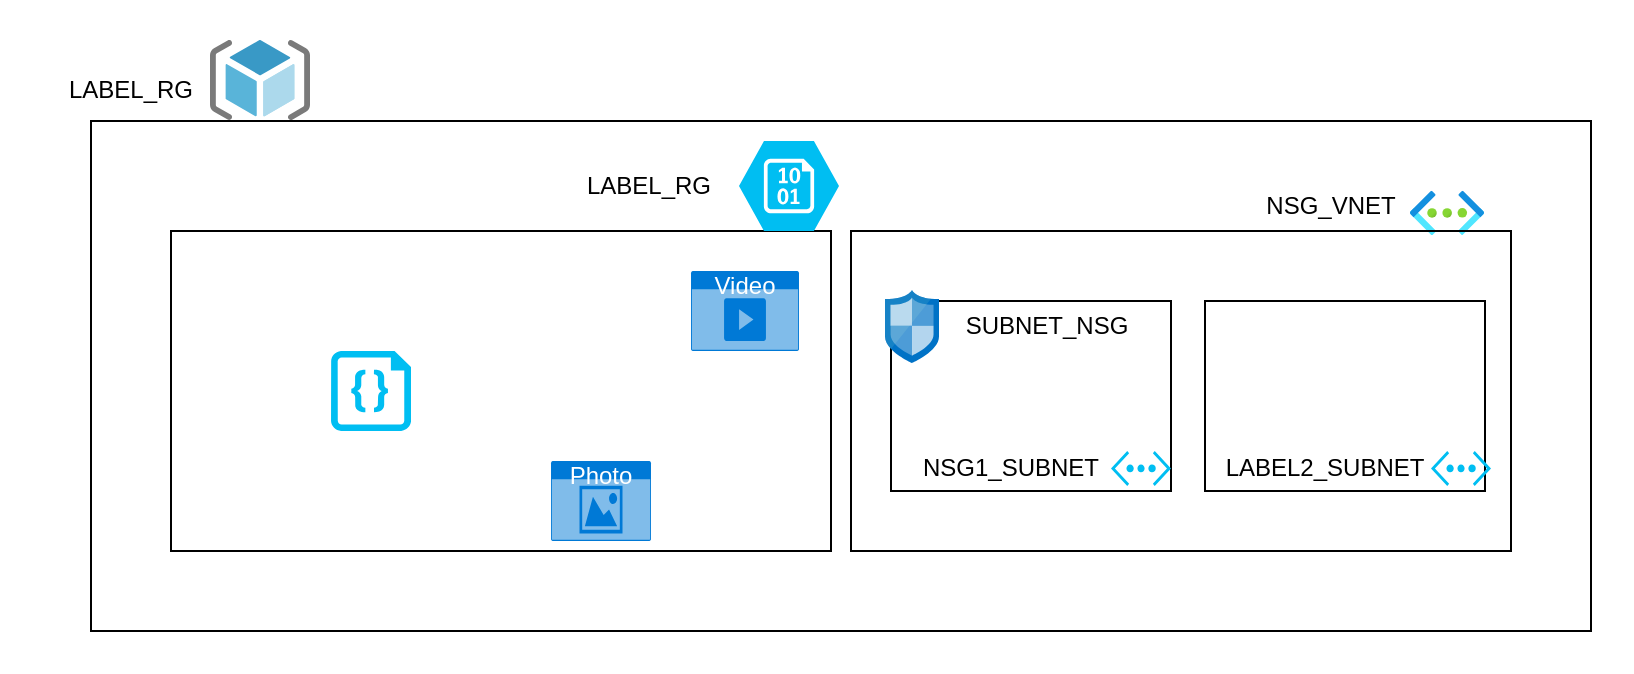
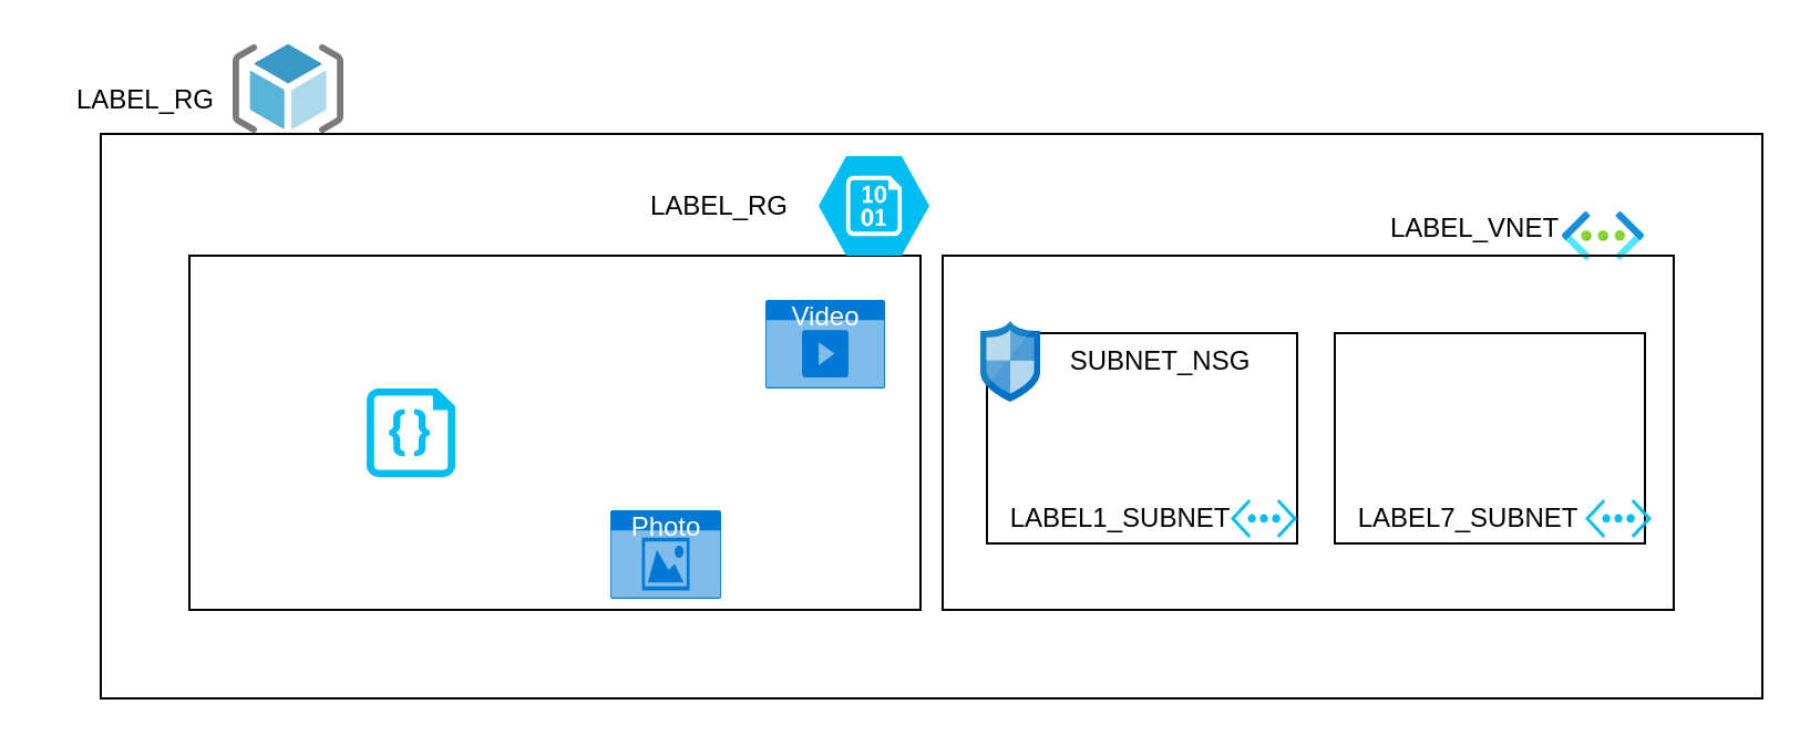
- <mxCell id="17" value="NSG_VNET" style="text;html=1;align=center;verticalAlign=middle;resizable=0;points=[];autosize=1;strokeColor=none;fillColor=none;" parent="1" vertex="1"><mxGeometry x="615" y="87.5" width="100" height="30" as="geometry" /></mxCell>
+ <mxCell id="17" value="LABEL_VNET" style="text;html=1;align=center;verticalAlign=middle;resizable=0;points=[];autosize=1;strokeColor=none;fillColor=none;" parent="1" vertex="1"><mxGeometry x="615" y="87.5" width="100" height="30" as="geometry" /></mxCell>
- <mxCell id="18" value="NSG1_SUBNET" style="text;html=1;align=center;verticalAlign=middle;resizable=0;points=[];autosize=1;strokeColor=none;fillColor=none;" parent="1" vertex="1"><mxGeometry x="445" y="218.75" width="120" height="30" as="geometry" /></mxCell>
+ <mxCell id="18" value="LABEL1_SUBNET" style="text;html=1;align=center;verticalAlign=middle;resizable=0;points=[];autosize=1;strokeColor=none;fillColor=none;" parent="1" vertex="1"><mxGeometry x="445" y="218.75" width="120" height="30" as="geometry" /></mxCell>
- <mxCell id="19" value="LABEL2_SUBNET" style="text;html=1;align=center;verticalAlign=middle;resizable=0;points=[];autosize=1;strokeColor=none;fillColor=none;" parent="1" vertex="1"><mxGeometry x="602" y="218.75" width="120" height="30" as="geometry" /></mxCell>
+ <mxCell id="19" value="LABEL7_SUBNET" style="text;html=1;align=center;verticalAlign=middle;resizable=0;points=[];autosize=1;strokeColor=none;fillColor=none;" parent="1" vertex="1"><mxGeometry x="602" y="218.75" width="120" height="30" as="geometry" /></mxCell>
